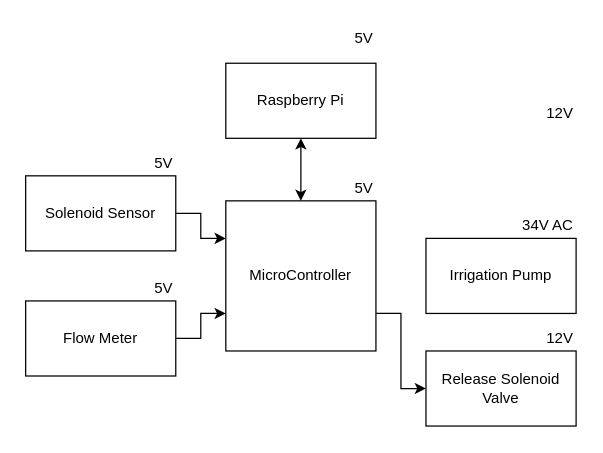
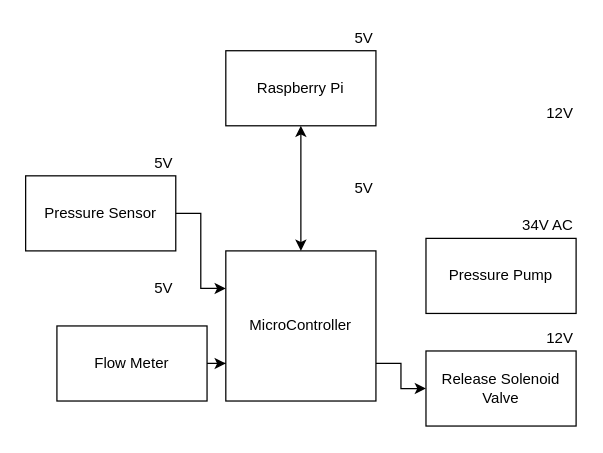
- <mxCell id="17" value="Raspberry Pi" style="rounded=0;whiteSpace=wrap;html=1;" vertex="1" parent="1"><mxGeometry x="180" y="50" width="120" height="60" as="geometry" /></mxCell>
+ <mxCell id="17" value="Raspberry Pi" style="rounded=0;whiteSpace=wrap;html=1;" vertex="1" parent="1"><mxGeometry x="180" y="40" width="120" height="60" as="geometry" /></mxCell>
- <mxCell id="6" value="Solenoid Sensor" style="whiteSpace=wrap;html=1;" parent="1" vertex="1"><mxGeometry x="20" y="140" width="120" height="60" as="geometry" /></mxCell>
+ <mxCell id="6" value="Pressure Sensor" style="whiteSpace=wrap;html=1;" parent="1" vertex="1"><mxGeometry x="20" y="140" width="120" height="60" as="geometry" /></mxCell>
- <mxCell id="5" value="MicroController" style="whiteSpace=wrap;html=1;aspect=fixed;" parent="1" vertex="1"><mxGeometry x="180" y="160" width="120" height="120" as="geometry" /></mxCell>
+ <mxCell id="5" value="MicroController" style="whiteSpace=wrap;html=1;aspect=fixed;" parent="1" vertex="1"><mxGeometry x="180" y="200" width="120" height="120" as="geometry" /></mxCell>
- <mxCell id="9" value="Irrigation Pump" style="whiteSpace=wrap;html=1;" parent="1" vertex="1"><mxGeometry x="340" y="190" width="120" height="60" as="geometry" /></mxCell>
+ <mxCell id="9" value="Pressure Pump" style="whiteSpace=wrap;html=1;" parent="1" vertex="1"><mxGeometry x="340" y="190" width="120" height="60" as="geometry" /></mxCell>
- <mxCell id="7" value="Flow Meter" style="whiteSpace=wrap;html=1;" parent="1" vertex="1"><mxGeometry x="20" y="240" width="120" height="60" as="geometry" /></mxCell>
+ <mxCell id="7" value="Flow Meter" style="whiteSpace=wrap;html=1;" parent="1" vertex="1"><mxGeometry x="45" y="260" width="120" height="60" as="geometry" /></mxCell>
